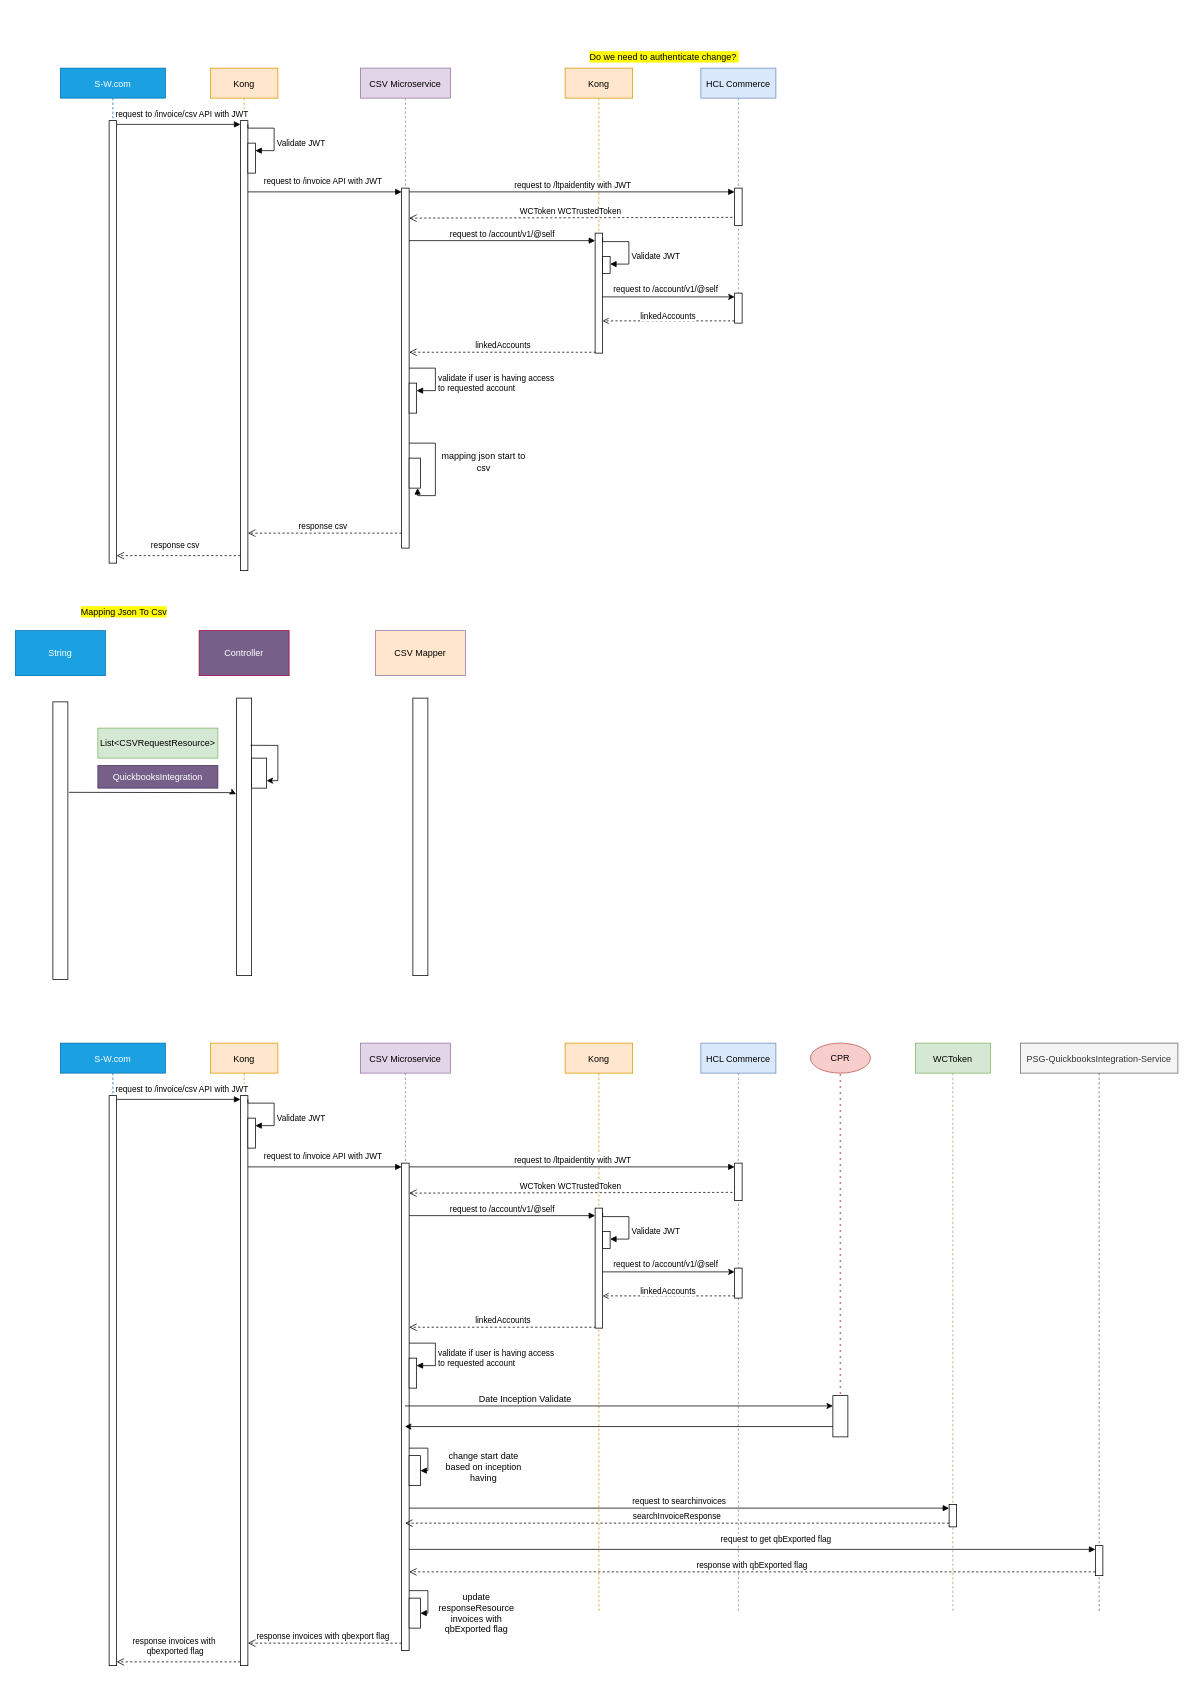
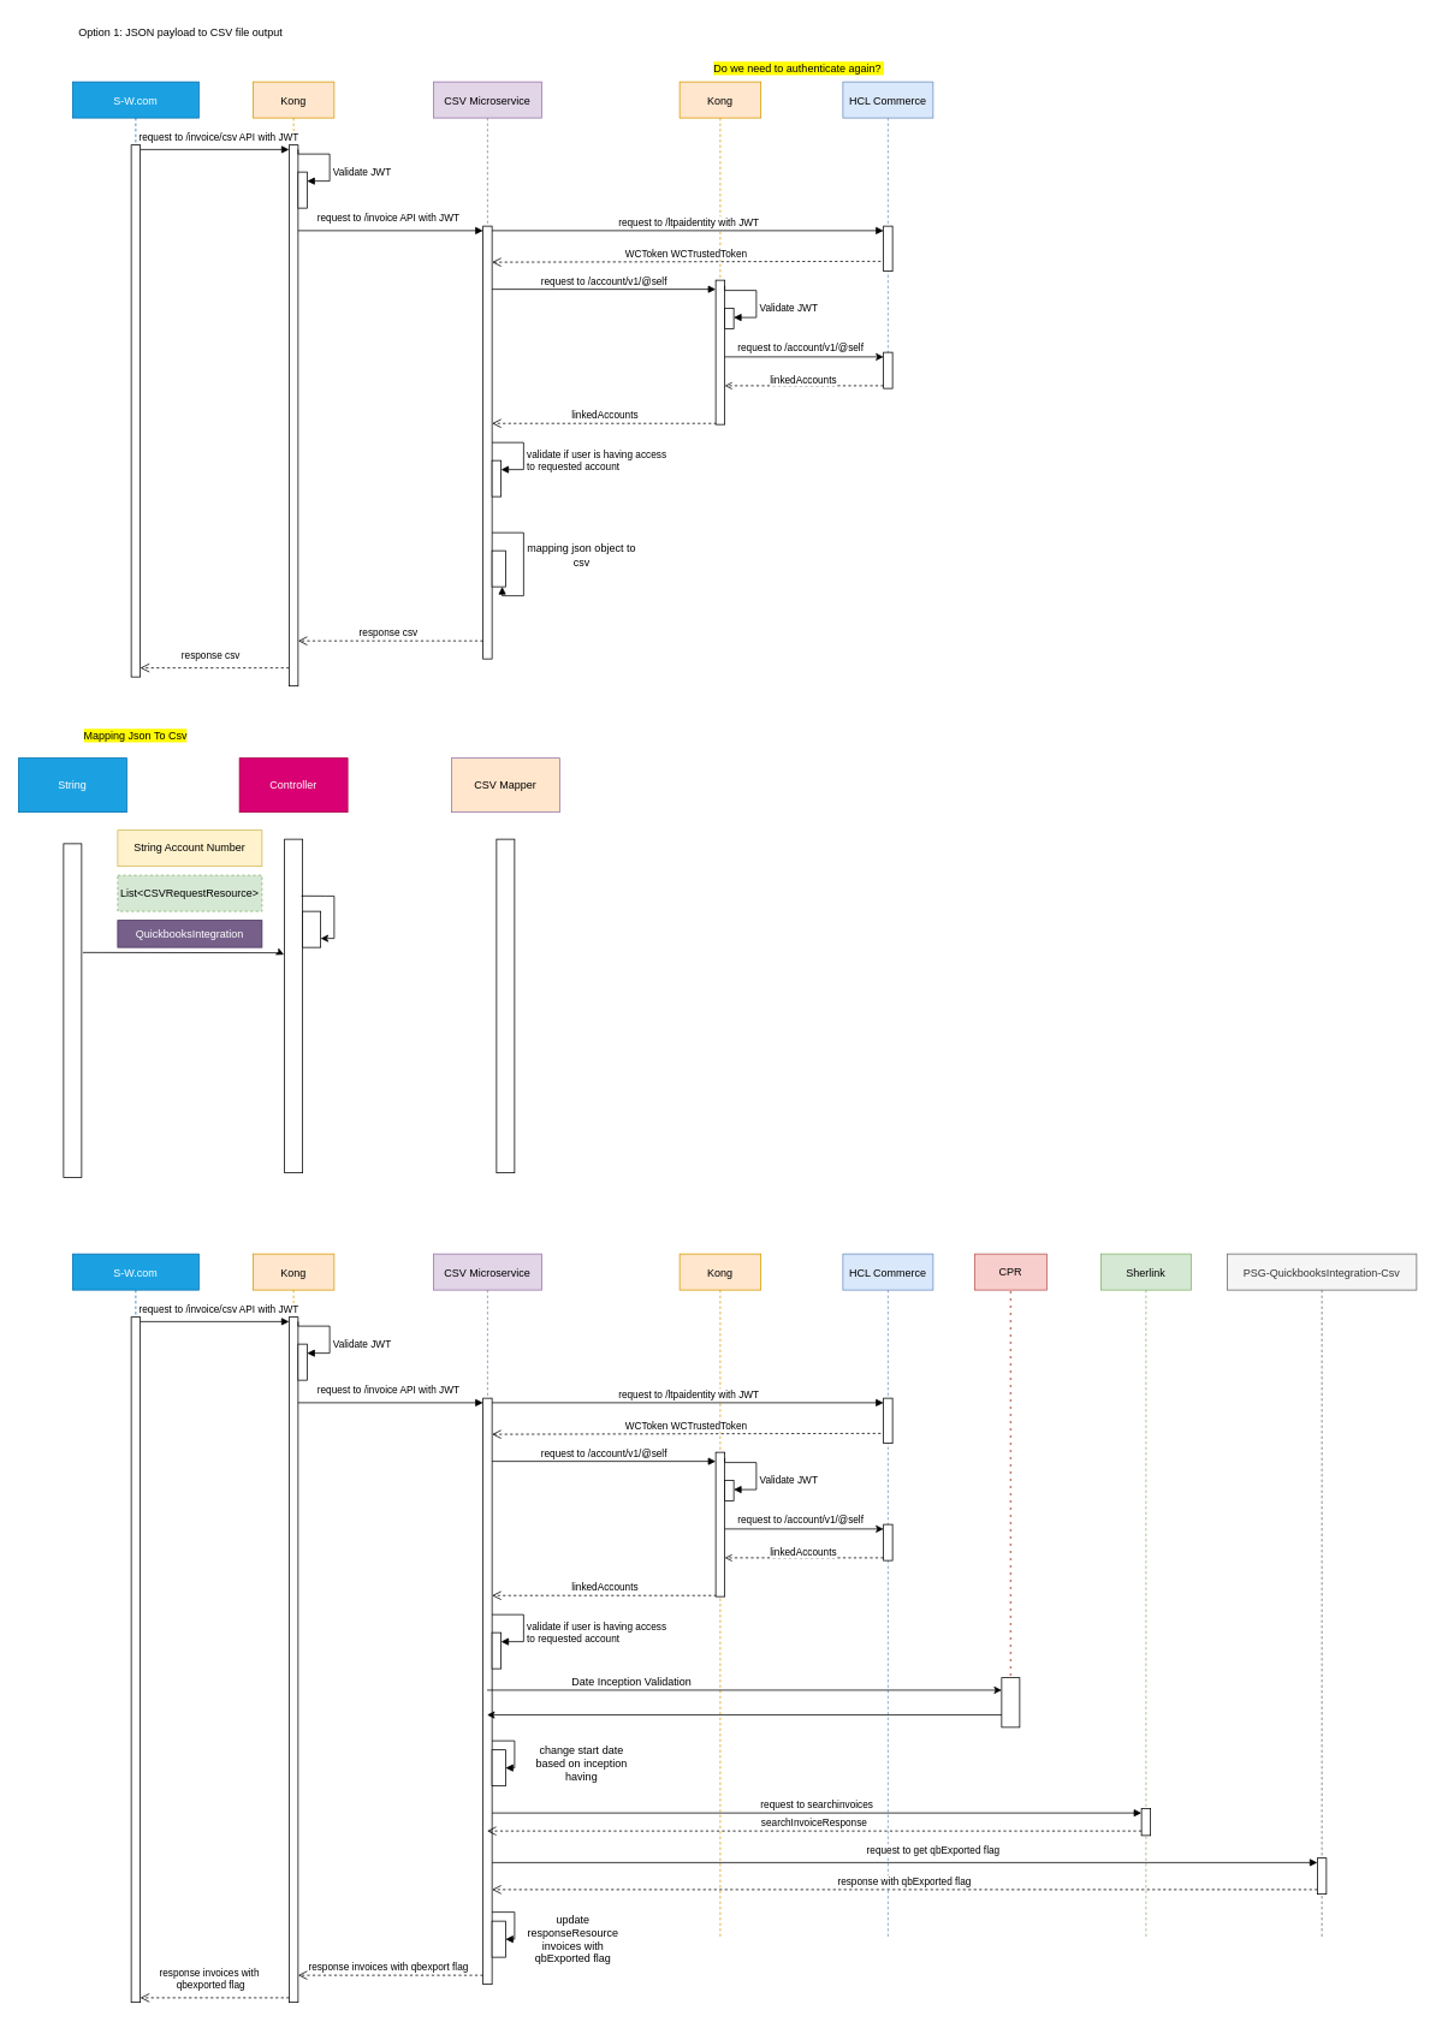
+ <mxCell id="2" value="Option 1: JSON payload to CSV file output" style="text;html=1;align=center;verticalAlign=middle;whiteSpace=wrap;rounded=0;" vertex="1" parent="1"><mxGeometry x="60" y="20" width="280" height="30" as="geometry" /></mxCell>
- <mxCell id="39" value="Do we need to authenticate change?&amp;nbsp;" style="text;html=1;align=center;verticalAlign=middle;whiteSpace=wrap;rounded=0;labelBackgroundColor=#fffb00;" vertex="1" parent="1"><mxGeometry x="753" y="60" width="265" height="30" as="geometry" /></mxCell>
+ <mxCell id="39" value="Do we need to authenticate again?&amp;nbsp;" style="text;html=1;align=center;verticalAlign=middle;whiteSpace=wrap;rounded=0;labelBackgroundColor=#fffb00;" vertex="1" parent="1"><mxGeometry x="753" y="60" width="265" height="30" as="geometry" /></mxCell>
- <mxCell id="36" value="mapping json start to csv" style="text;html=1;align=center;verticalAlign=middle;whiteSpace=wrap;rounded=0;" vertex="1" parent="1"><mxGeometry x="580" y="590" width="129" height="50" as="geometry" /></mxCell>
+ <mxCell id="36" value="mapping json object to csv" style="text;html=1;align=center;verticalAlign=middle;whiteSpace=wrap;rounded=0;" vertex="1" parent="1"><mxGeometry x="580" y="590" width="129" height="50" as="geometry" /></mxCell>
- <mxCell id="93" value="Mapping Json To Csv" style="text;html=1;align=center;verticalAlign=middle;whiteSpace=wrap;rounded=0;labelBackgroundColor=#fffb00;" vertex="1" parent="1"><mxGeometry x="65" y="800" width="200" height="30" as="geometry" /></mxCell>
+ <mxCell id="93" value="Mapping Json To Csv" style="text;html=1;align=center;verticalAlign=middle;whiteSpace=wrap;rounded=0;labelBackgroundColor=#fffb00;" vertex="1" parent="1"><mxGeometry x="50" y="800" width="200" height="30" as="geometry" /></mxCell>
- <mxCell id="94" value="Controller" style="rounded=0;whiteSpace=wrap;html=1;fillColor=#76608a;strokeColor=#A50040;fontColor=#ffffff;" vertex="1" parent="1"><mxGeometry x="265" y="840" width="120" height="60" as="geometry" /></mxCell>
+ <mxCell id="94" value="Controller" style="rounded=0;whiteSpace=wrap;html=1;fillColor=#d80073;strokeColor=#A50040;fontColor=#ffffff;" vertex="1" parent="1"><mxGeometry x="265" y="840" width="120" height="60" as="geometry" /></mxCell>
+ <mxCell id="95" value="String Account Number" style="rounded=0;whiteSpace=wrap;html=1;fillColor=#fff2cc;strokeColor=#d6b656;" vertex="1" parent="1"><mxGeometry x="130" y="920" width="160" height="40" as="geometry" /></mxCell>
- <mxCell id="96" value="List&amp;lt;CSVRequestResource&amp;gt;" style="rounded=0;whiteSpace=wrap;html=1;fillColor=#d5e8d4;strokeColor=#82b366;" vertex="1" parent="1"><mxGeometry x="130" y="970" width="160" height="40" as="geometry" /></mxCell>
+ <mxCell id="96" value="List&amp;lt;CSVRequestResource&amp;gt;" style="rounded=0;whiteSpace=wrap;html=1;fillColor=#d5e8d4;strokeColor=#82b366;dashed=1;" vertex="1" parent="1"><mxGeometry x="130" y="970" width="160" height="40" as="geometry" /></mxCell>
- <mxCell id="83" value="CPR" style="ellipse;whiteSpace=wrap;html=1;fillColor=#f8cecc;strokeColor=#b85450;" vertex="1" parent="1"><mxGeometry x="1080" y="1390" width="80" height="40" as="geometry" /></mxCell>
+ <mxCell id="83" value="CPR" style="rounded=0;whiteSpace=wrap;html=1;fillColor=#f8cecc;strokeColor=#b85450;" vertex="1" parent="1"><mxGeometry x="1080" y="1390" width="80" height="40" as="geometry" /></mxCell>
- <mxCell id="52" value="WCToken" style="shape=umlLifeline;perimeter=lifelinePerimeter;container=1;collapsible=0;recursiveResize=0;rounded=0;shadow=0;strokeWidth=1;fillColor=#d5e8d4;strokeColor=#82b366;" vertex="1" parent="1"><mxGeometry x="1220" y="1390" width="100" height="760" as="geometry" /></mxCell>
+ <mxCell id="52" value="Sherlink" style="shape=umlLifeline;perimeter=lifelinePerimeter;container=1;collapsible=0;recursiveResize=0;rounded=0;shadow=0;strokeWidth=1;fillColor=#d5e8d4;strokeColor=#82b366;" vertex="1" parent="1"><mxGeometry x="1220" y="1390" width="100" height="760" as="geometry" /></mxCell>
- <mxCell id="79" value="PSG-QuickbooksIntegration-Service" style="shape=umlLifeline;perimeter=lifelinePerimeter;container=1;collapsible=0;recursiveResize=0;rounded=0;shadow=0;strokeWidth=1;fillColor=#f5f5f5;strokeColor=#666666;fontColor=#333333;" vertex="1" parent="1"><mxGeometry x="1360" y="1390" width="210" height="760" as="geometry" /></mxCell>
+ <mxCell id="79" value="PSG-QuickbooksIntegration-Csv" style="shape=umlLifeline;perimeter=lifelinePerimeter;container=1;collapsible=0;recursiveResize=0;rounded=0;shadow=0;strokeWidth=1;fillColor=#f5f5f5;strokeColor=#666666;fontColor=#333333;" vertex="1" parent="1"><mxGeometry x="1360" y="1390" width="210" height="760" as="geometry" /></mxCell>
- <mxCell id="88" value="Date Inception Validate" style="text;html=1;align=center;verticalAlign=middle;whiteSpace=wrap;rounded=0;" vertex="1" parent="1"><mxGeometry x="630" y="1850" width="140" height="30" as="geometry" /></mxCell>
+ <mxCell id="88" value="Date Inception Validation" style="text;html=1;align=center;verticalAlign=middle;whiteSpace=wrap;rounded=0;" vertex="1" parent="1"><mxGeometry x="630" y="1850" width="140" height="30" as="geometry" /></mxCell>
